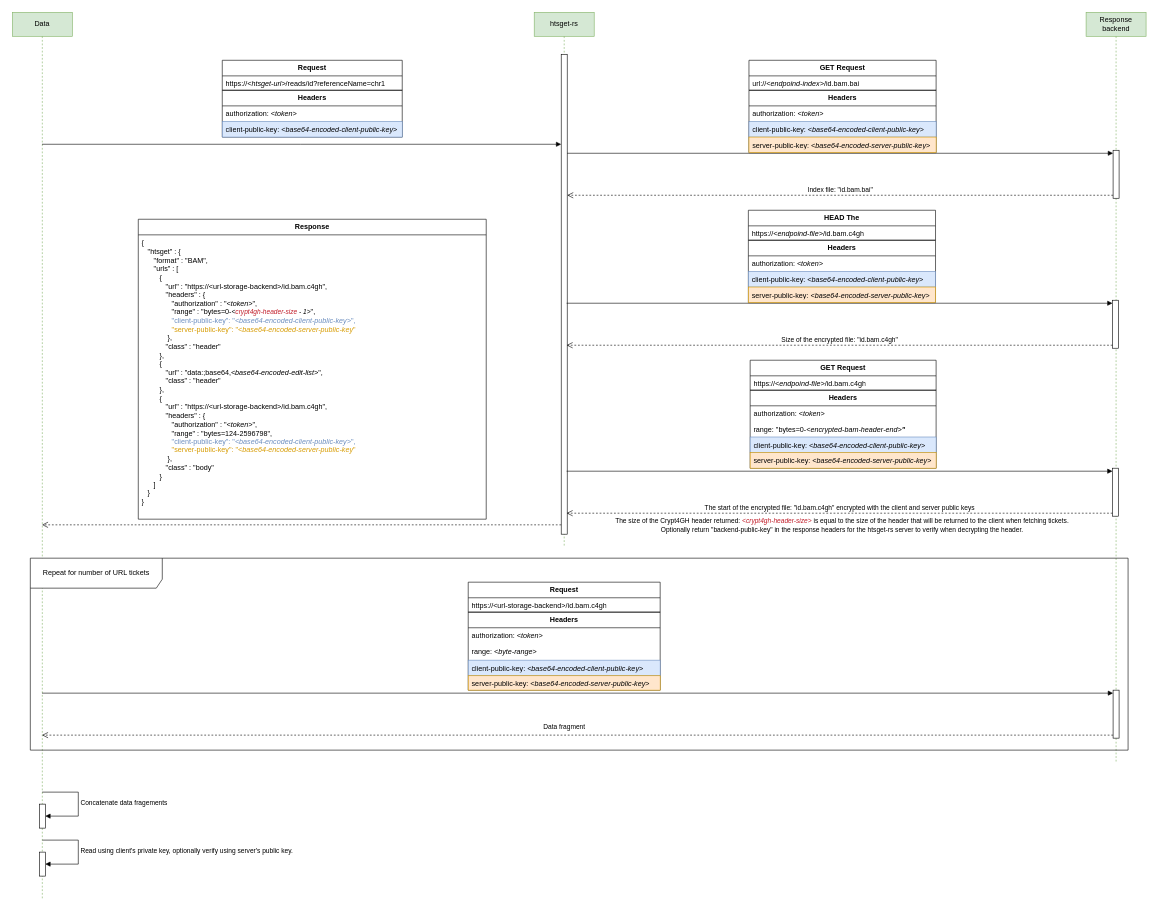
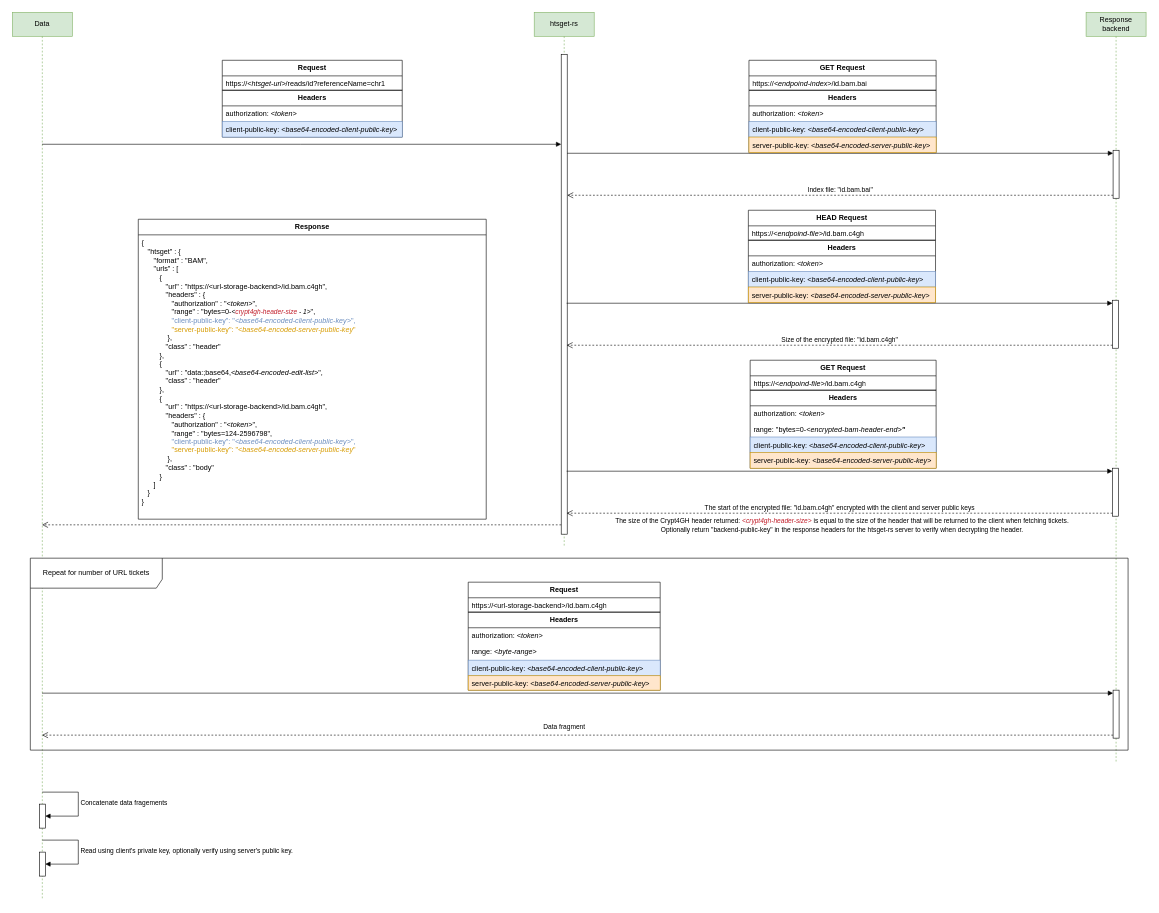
- <mxCell id="40" value="url://&lt;i&gt;&amp;lt;endpoind-index&amp;gt;&lt;/i&gt;/id.bam.bai" style="text;strokeColor=none;fillColor=none;align=left;verticalAlign=top;spacingLeft=4;spacingRight=4;overflow=hidden;rotatable=0;points=[[0,0.5],[1,0.5]];portConstraint=eastwest;whiteSpace=wrap;html=1;" parent="39" vertex="1"><mxGeometry y="26" width="312" height="24" as="geometry" /></mxCell>
+ <mxCell id="40" value="https://&lt;i&gt;&amp;lt;endpoind-index&amp;gt;&lt;/i&gt;/id.bam.bai" style="text;strokeColor=none;fillColor=none;align=left;verticalAlign=top;spacingLeft=4;spacingRight=4;overflow=hidden;rotatable=0;points=[[0,0.5],[1,0.5]];portConstraint=eastwest;whiteSpace=wrap;html=1;" parent="39" vertex="1"><mxGeometry y="26" width="312" height="24" as="geometry" /></mxCell>
- <mxCell id="56" value="&lt;b&gt;HEAD The&lt;/b&gt;" style="swimlane;fontStyle=0;childLayout=stackLayout;horizontal=1;startSize=26;fillColor=none;horizontalStack=0;resizeParent=1;resizeParentMax=0;resizeLast=0;collapsible=1;marginBottom=0;whiteSpace=wrap;html=1;" parent="1" vertex="1"><mxGeometry x="1247" y="350" width="312" height="50" as="geometry" /></mxCell>
+ <mxCell id="56" value="&lt;b&gt;HEAD Request&lt;/b&gt;" style="swimlane;fontStyle=0;childLayout=stackLayout;horizontal=1;startSize=26;fillColor=none;horizontalStack=0;resizeParent=1;resizeParentMax=0;resizeLast=0;collapsible=1;marginBottom=0;whiteSpace=wrap;html=1;" parent="1" vertex="1"><mxGeometry x="1247" y="350" width="312" height="50" as="geometry" /></mxCell>
